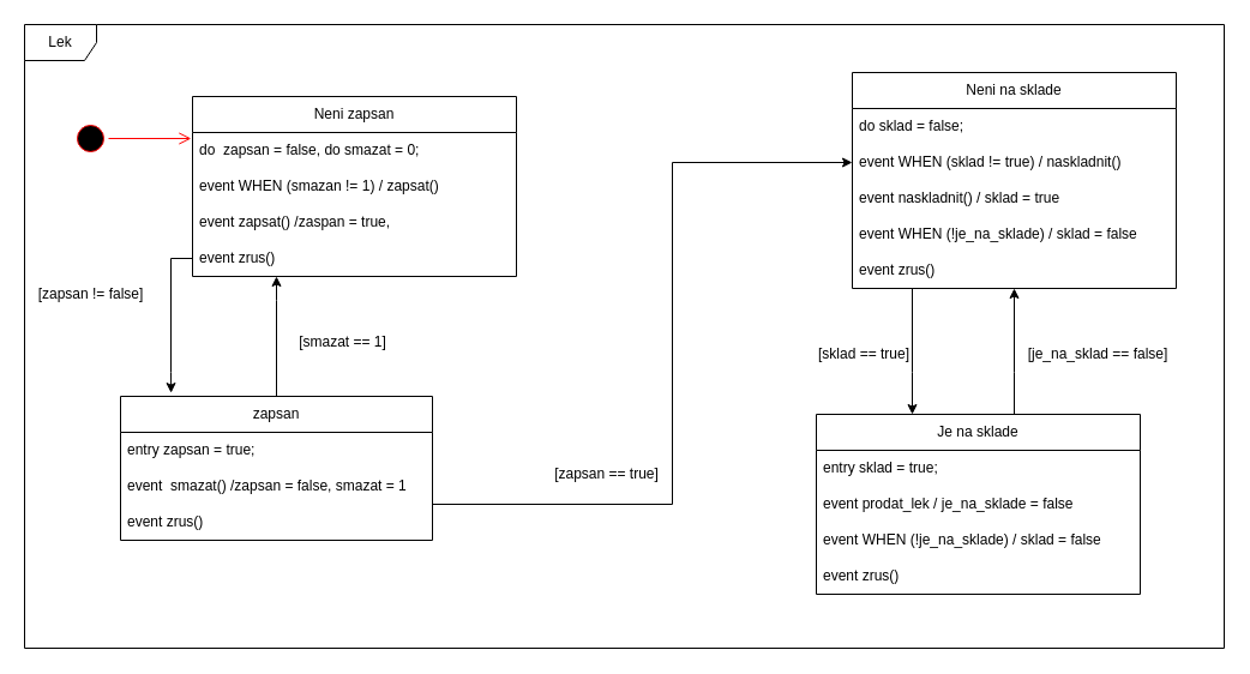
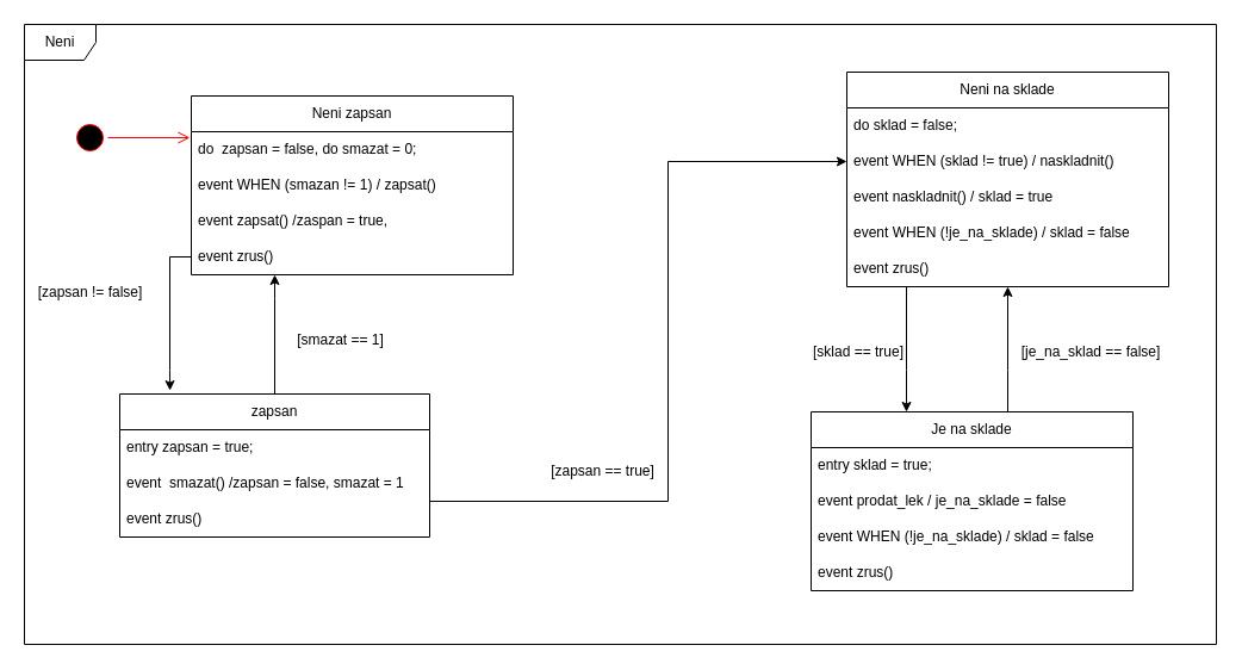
- <mxCell id="32" value="Lek" style="shape=umlFrame;whiteSpace=wrap;html=1;pointerEvents=0;" vertex="1" parent="1"><mxGeometry y="20" width="1000" height="520" as="geometry" x="20" /></mxCell>
+ <mxCell id="32" value="Neni" style="shape=umlFrame;whiteSpace=wrap;html=1;pointerEvents=0;" vertex="1" parent="1"><mxGeometry y="20" width="1000" height="520" as="geometry" x="20" /></mxCell>
